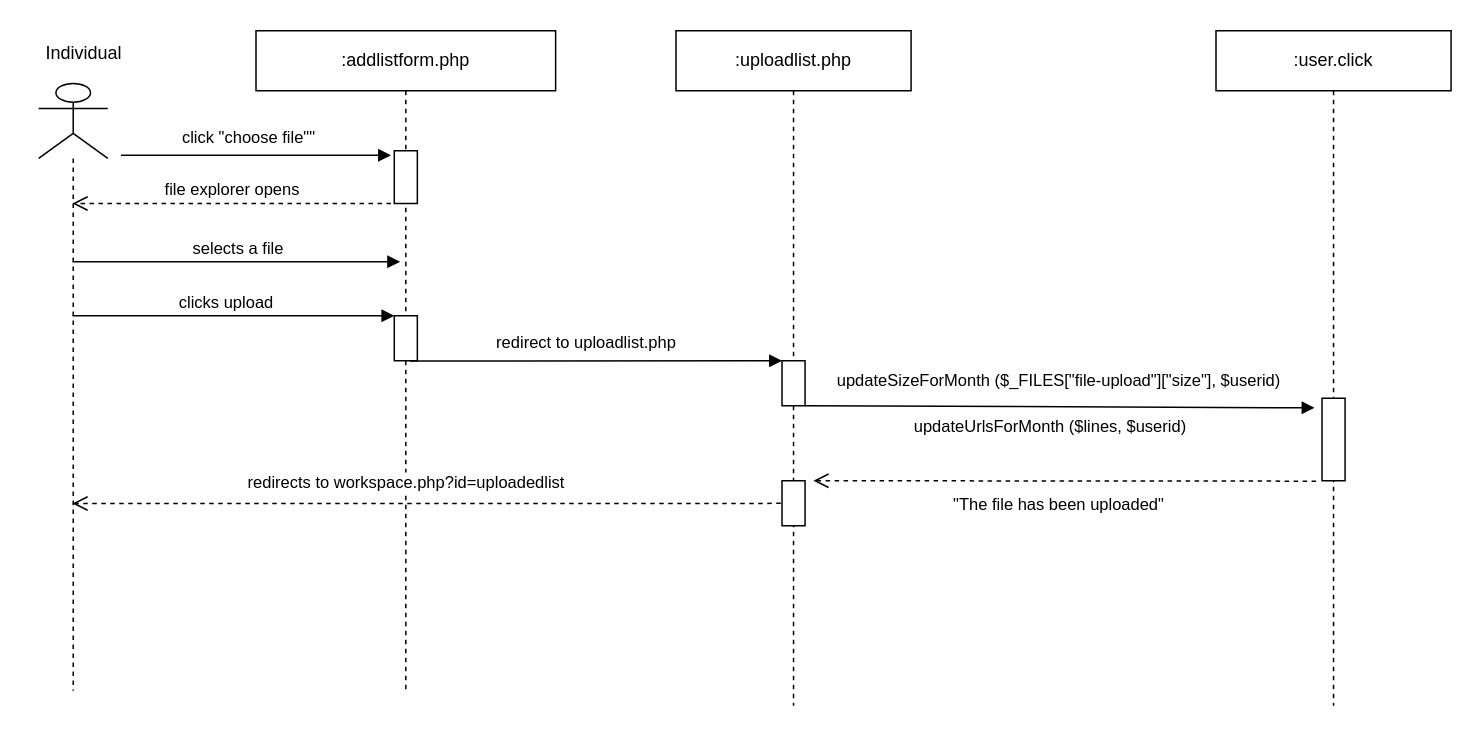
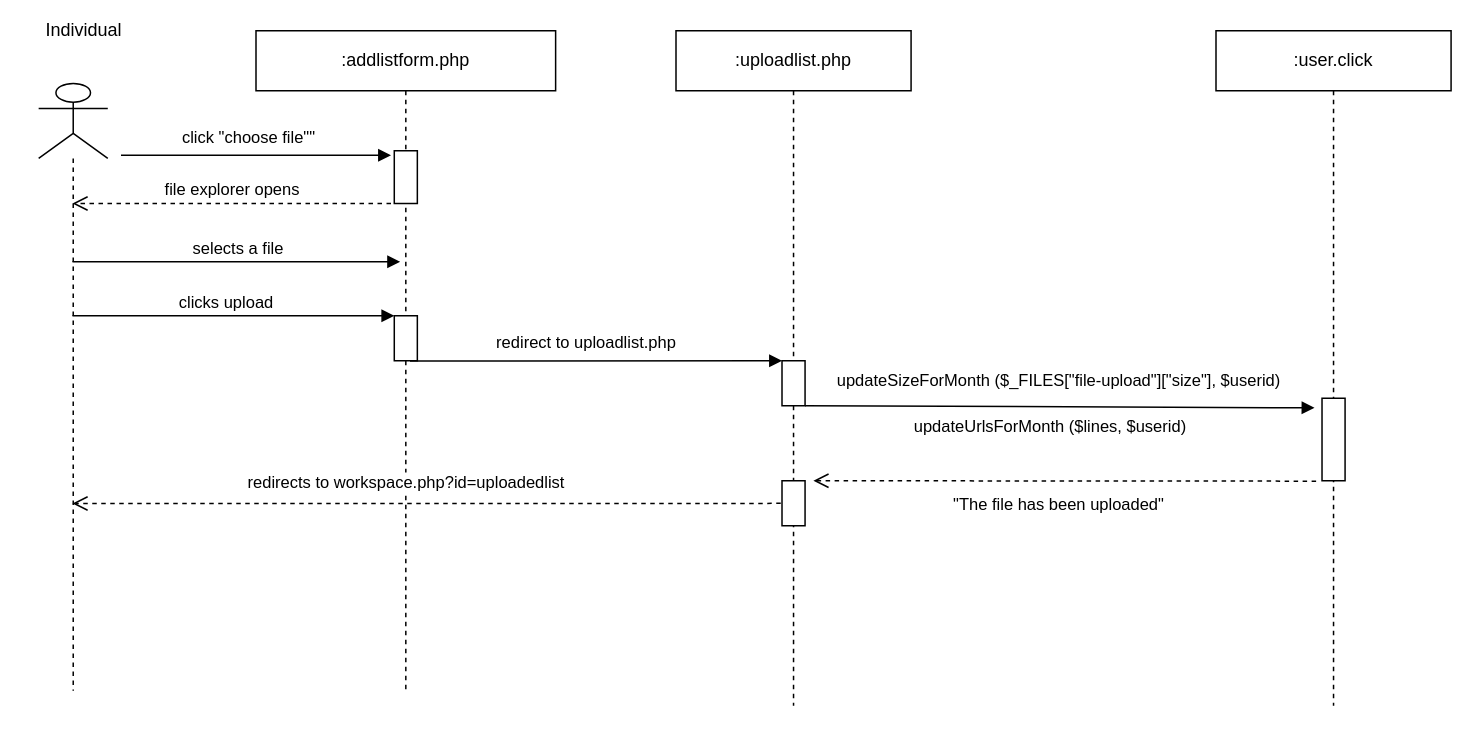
- <mxCell id="5" value="Individual" style="text;html=1;align=center;verticalAlign=middle;resizable=1;points=[];autosize=1;strokeColor=none;fillColor=none;container=0;movable=1;rotatable=1;deletable=1;editable=1;connectable=1;locked=0;" parent="1" vertex="1"><mxGeometry x="20.1" y="20" width="70" height="30" as="geometry" /></mxCell>
+ <mxCell id="5" value="Individual" style="text;html=1;align=center;verticalAlign=middle;resizable=1;points=[];autosize=1;strokeColor=none;fillColor=none;container=0;movable=1;rotatable=1;deletable=1;editable=1;connectable=1;locked=0;" parent="1" vertex="1"><mxGeometry x="20.1" y="5" width="70" height="30" as="geometry" /></mxCell>
